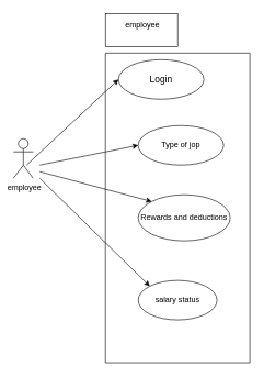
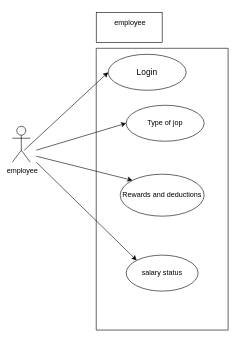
- <mxCell id="4" value="Type of jop" style="ellipse;whiteSpace=wrap;html=1;" parent="1" vertex="1"><mxGeometry x="210" y="190" width="130" height="60" as="geometry" /></mxCell>
+ <mxCell id="4" value="Type of jop" style="ellipse;whiteSpace=wrap;html=1;" parent="1" vertex="1"><mxGeometry x="210" y="175" width="130" height="60" as="geometry" /></mxCell>
- <mxCell id="7" value="Rewards and&amp;nbsp;deductions" style="ellipse;whiteSpace=wrap;html=1;" parent="6" vertex="1"><mxGeometry x="50" y="215" width="140" height="70" as="geometry" /></mxCell>
+ <mxCell id="7" value="Rewards and&amp;nbsp;deductions" style="ellipse;whiteSpace=wrap;html=1;" parent="6" vertex="1"><mxGeometry x="40" y="210" width="140" height="70" as="geometry" /></mxCell>
